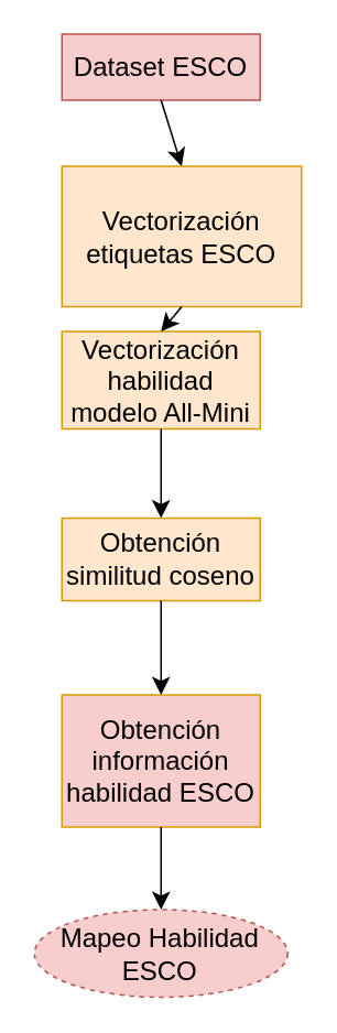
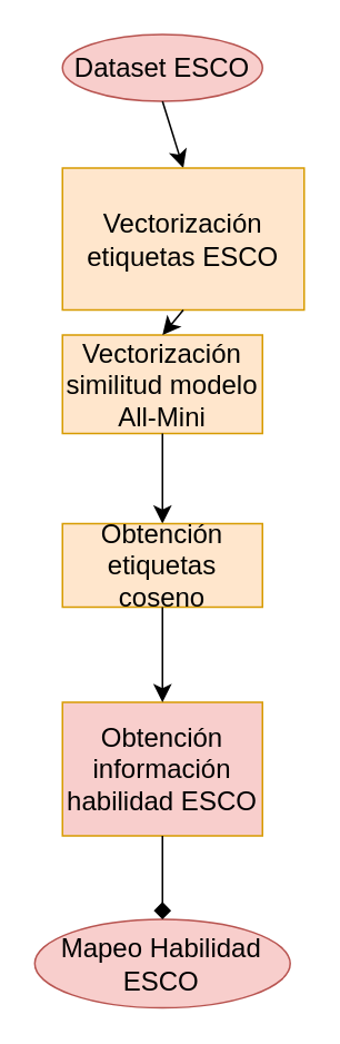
- <mxCell id="9" value="Dataset ESCO" style="whiteSpace=wrap;html=1;fontSize=16;fillColor=#f8cecc;strokeColor=#b85450;rounded=0;" parent="1" vertex="1"><mxGeometry x="37" y="20" width="120" height="40" as="geometry" /></mxCell>
+ <mxCell id="9" value="Dataset ESCO" style="ellipse;whiteSpace=wrap;html=1;fontSize=16;fillColor=#f8cecc;strokeColor=#b85450;" parent="1" vertex="1"><mxGeometry x="37" y="20" width="120" height="40" as="geometry" /></mxCell>
- <mxCell id="2" value="Vectorización&lt;br&gt;habilidad modelo All-Mini" style="rounded=0;whiteSpace=wrap;html=1;fontSize=16;fillColor=#ffe6cc;strokeColor=#d79b00;" parent="1" vertex="1"><mxGeometry x="37" y="200" width="120" height="59" as="geometry" /></mxCell>
+ <mxCell id="2" value="Vectorización&lt;br&gt;similitud modelo All-Mini" style="rounded=0;whiteSpace=wrap;html=1;fontSize=16;fillColor=#ffe6cc;strokeColor=#d79b00;" parent="1" vertex="1"><mxGeometry x="37" y="200" width="120" height="59" as="geometry" /></mxCell>
- <mxCell id="4" value="Obtención similitud coseno" style="rounded=0;whiteSpace=wrap;html=1;fontSize=16;fillColor=#ffe6cc;strokeColor=#d79b00;" parent="1" vertex="1"><mxGeometry x="37" y="313" width="120" height="50" as="geometry" /></mxCell>
+ <mxCell id="4" value="Obtención etiquetas coseno" style="rounded=0;whiteSpace=wrap;html=1;fontSize=16;fillColor=#ffe6cc;strokeColor=#d79b00;" parent="1" vertex="1"><mxGeometry x="37" y="313" width="120" height="50" as="geometry" /></mxCell>
- <mxCell id="8" value="" style="endArrow=classic;html=1;rounded=0;fontSize=12;startSize=8;endSize=8;curved=0;exitX=0.5;exitY=1;exitDx=0;exitDy=0;entryX=0.5;entryY=0;entryDx=0;entryDy=0;" parent="1" source="5" target="7" edge="1"><mxGeometry width="50" height="50" relative="1" as="geometry"><mxPoint x="107.25" y="240" as="sourcePoint" /><mxPoint x="107.25" y="290" as="targetPoint" /><Array as="points" /></mxGeometry></mxCell>
+ <mxCell id="8" value="" style="endArrow=diamond;html=1;rounded=0;fontSize=12;startSize=8;endSize=8;curved=0;exitX=0.5;exitY=1;exitDx=0;exitDy=0;entryX=0.5;entryY=0;entryDx=0;entryDy=0;" parent="1" source="5" target="7" edge="1"><mxGeometry width="50" height="50" relative="1" as="geometry"><mxPoint x="107.25" y="240" as="sourcePoint" /><mxPoint x="107.25" y="290" as="targetPoint" /><Array as="points" /></mxGeometry></mxCell>
- <mxCell id="7" value="Mapeo Habilidad ESCO" style="ellipse;whiteSpace=wrap;html=1;fontSize=16;fillColor=#f8cecc;strokeColor=#b85450;dashed=1;" parent="1" vertex="1"><mxGeometry x="20.38" y="550" width="153.25" height="53" as="geometry" /></mxCell>
+ <mxCell id="7" value="Mapeo Habilidad ESCO" style="ellipse;whiteSpace=wrap;html=1;fontSize=16;fillColor=#f8cecc;strokeColor=#b85450;" parent="1" vertex="1"><mxGeometry x="20.38" y="550" width="153.25" height="53" as="geometry" /></mxCell>
